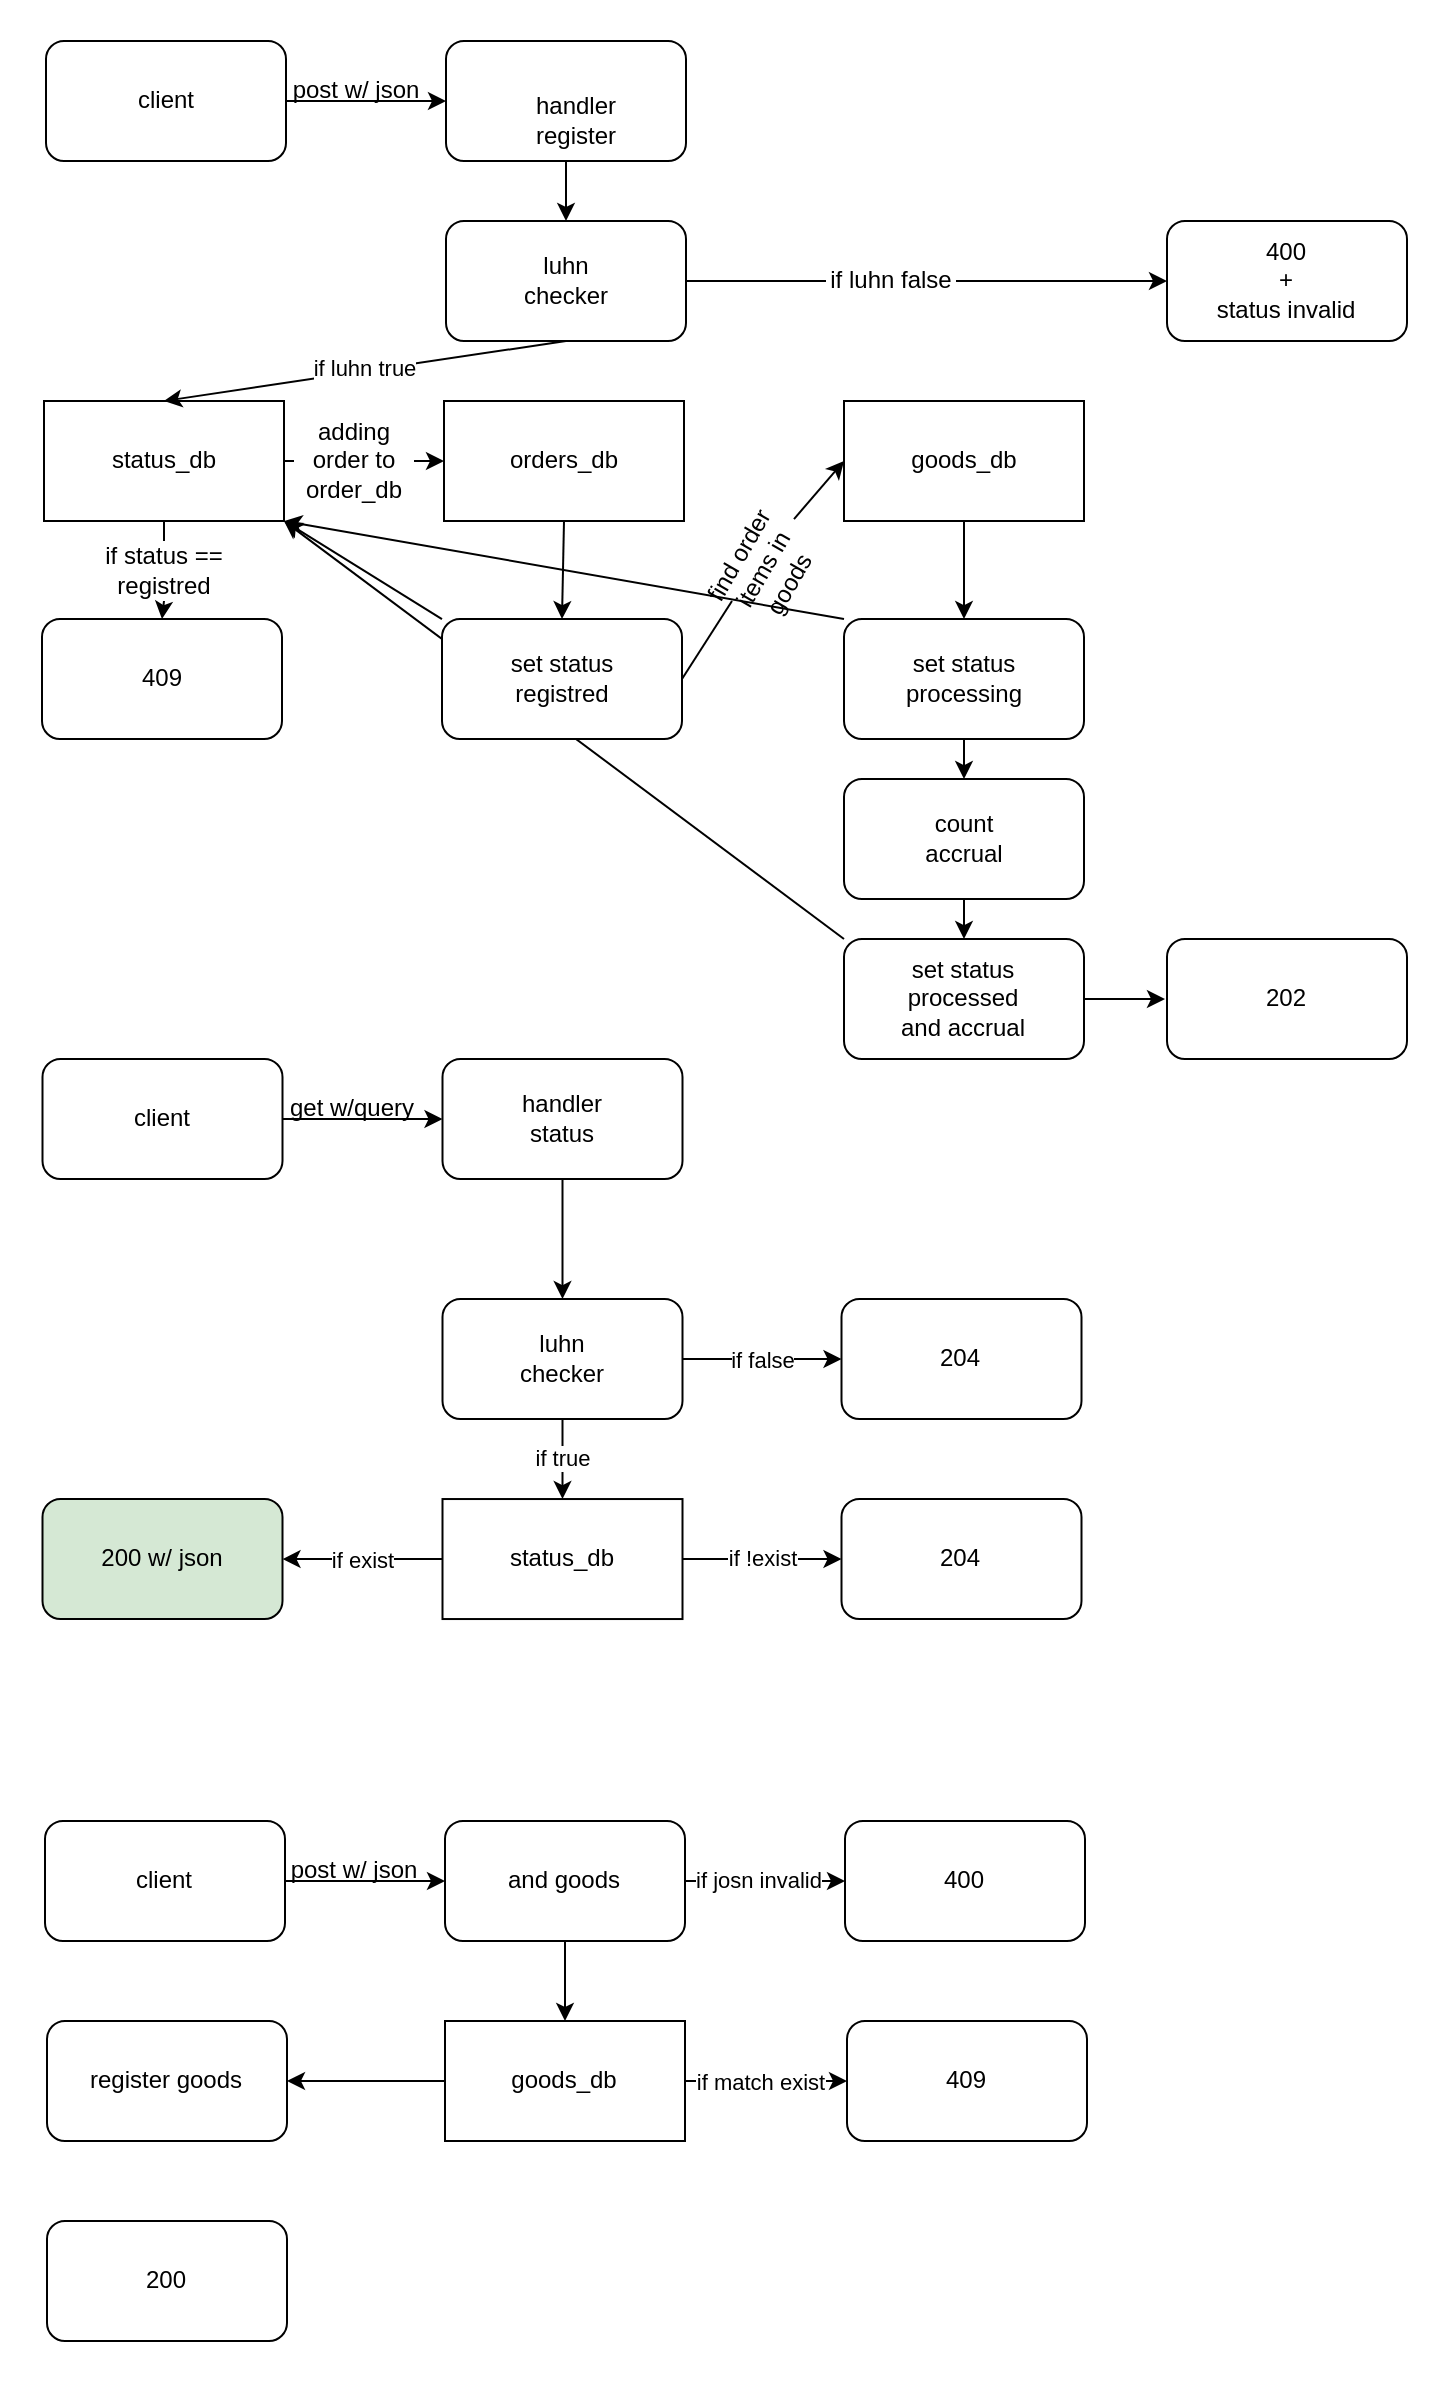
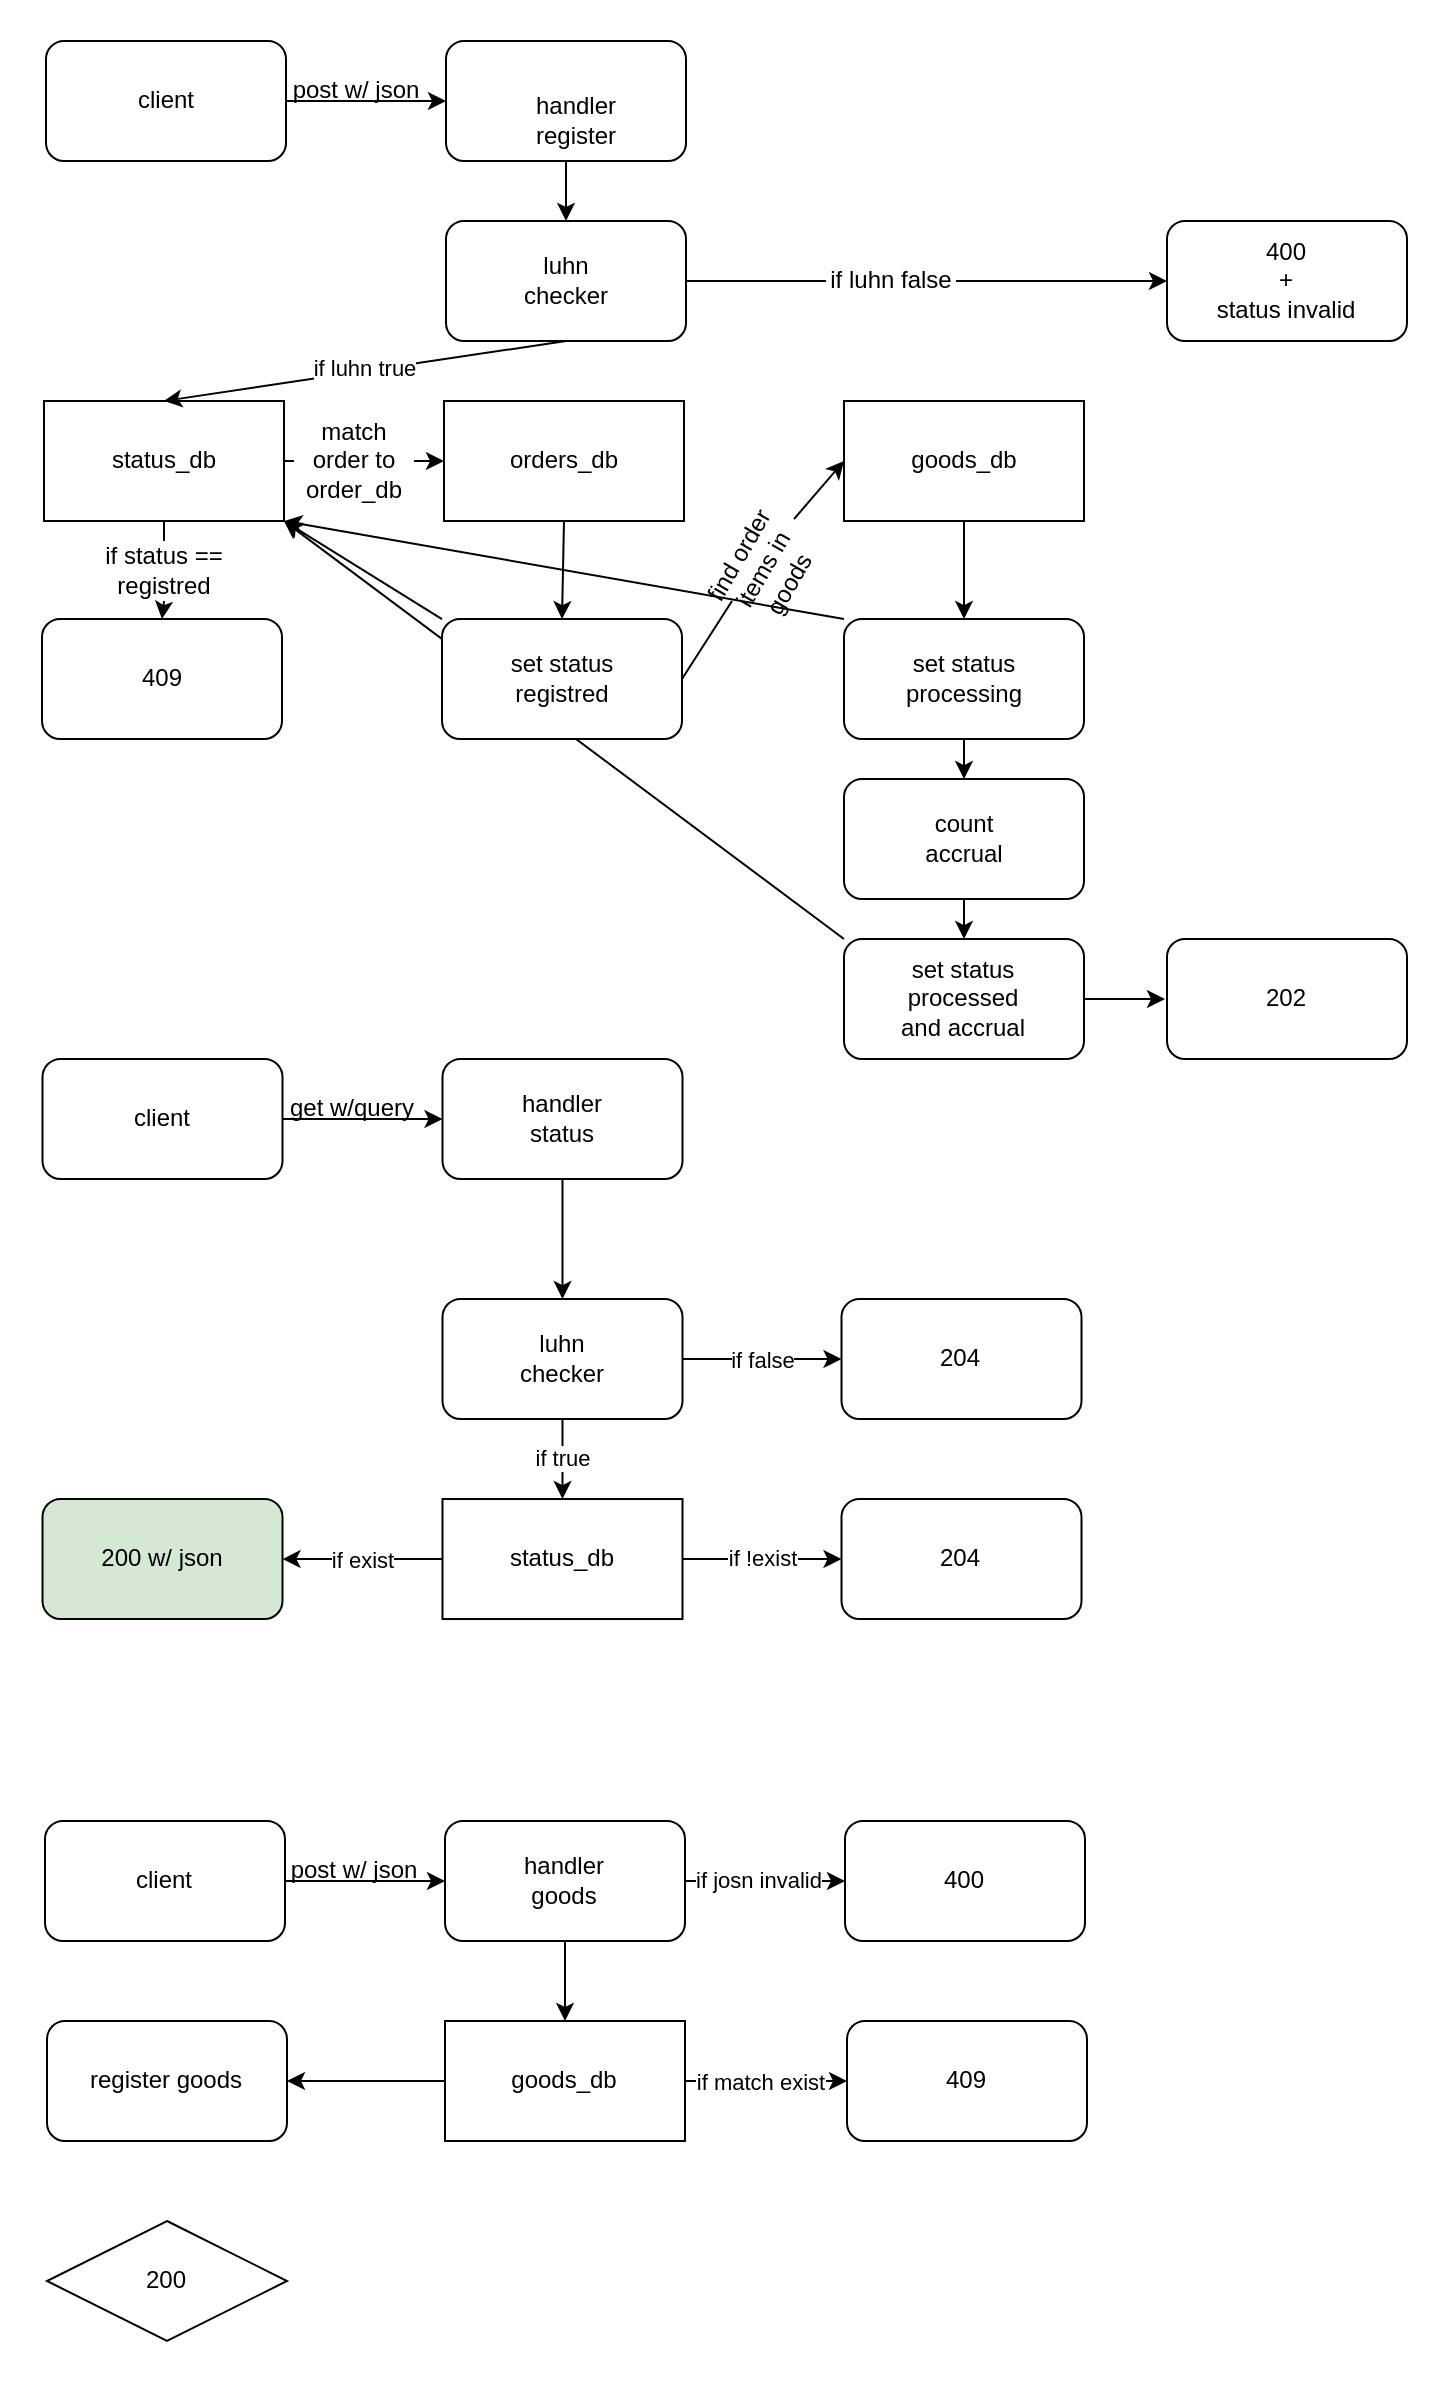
- <mxCell id="32" value="adding order to order_db" style="text;html=1;strokeColor=none;fillColor=none;align=center;verticalAlign=middle;whiteSpace=wrap;rounded=0;" vertex="1" parent="1"><mxGeometry x="146.5" y="215" width="60" height="30" as="geometry" /></mxCell>
+ <mxCell id="32" value="match order to order_db" style="text;html=1;strokeColor=none;fillColor=none;align=center;verticalAlign=middle;whiteSpace=wrap;rounded=0;" vertex="1" parent="1"><mxGeometry x="146.5" y="215" width="60" height="30" as="geometry" /></mxCell>
- <mxCell id="74" value="and goods" style="text;html=1;strokeColor=none;fillColor=none;align=center;verticalAlign=middle;whiteSpace=wrap;rounded=0;" vertex="1" parent="1"><mxGeometry x="252" y="925" width="60" height="30" as="geometry" /></mxCell>
+ <mxCell id="74" value="handler goods" style="text;html=1;strokeColor=none;fillColor=none;align=center;verticalAlign=middle;whiteSpace=wrap;rounded=0;" vertex="1" parent="1"><mxGeometry x="252" y="925" width="60" height="30" as="geometry" /></mxCell>
- <mxCell id="90" value="200" style="rounded=1;whiteSpace=wrap;html=1;" vertex="1" parent="1"><mxGeometry x="23" y="1110" width="120" height="60" as="geometry" /></mxCell>
+ <mxCell id="90" value="200" style="rhombus;whiteSpace=wrap;html=1;" vertex="1" parent="1"><mxGeometry x="23" y="1110" width="120" height="60" as="geometry" /></mxCell>
